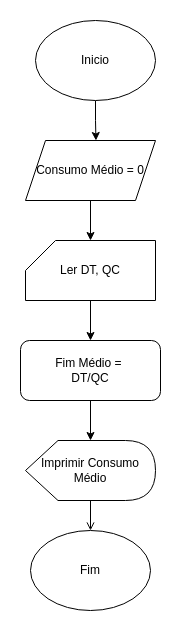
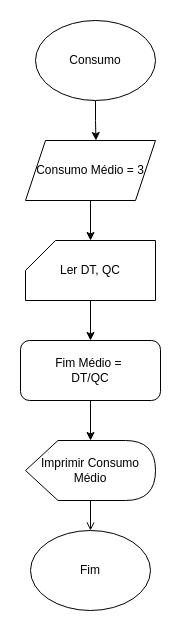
- <mxCell id="3" value="Inicio" style="ellipse;whiteSpace=wrap;html=1;" parent="1" vertex="1"><mxGeometry x="35" y="20" width="120" height="80" as="geometry" /></mxCell>
+ <mxCell id="3" value="Consumo" style="ellipse;whiteSpace=wrap;html=1;" parent="1" vertex="1"><mxGeometry x="35" y="20" width="120" height="80" as="geometry" /></mxCell>
- <mxCell id="7" value="Consumo Médio = 0" style="shape=parallelogram;perimeter=parallelogramPerimeter;whiteSpace=wrap;html=1;fixedSize=1;" parent="1" vertex="1"><mxGeometry x="25" y="140" width="130" height="60" as="geometry" /></mxCell>
+ <mxCell id="7" value="Consumo Médio = 3" style="shape=parallelogram;perimeter=parallelogramPerimeter;whiteSpace=wrap;html=1;fixedSize=1;" parent="1" vertex="1"><mxGeometry x="25" y="140" width="130" height="60" as="geometry" /></mxCell>
